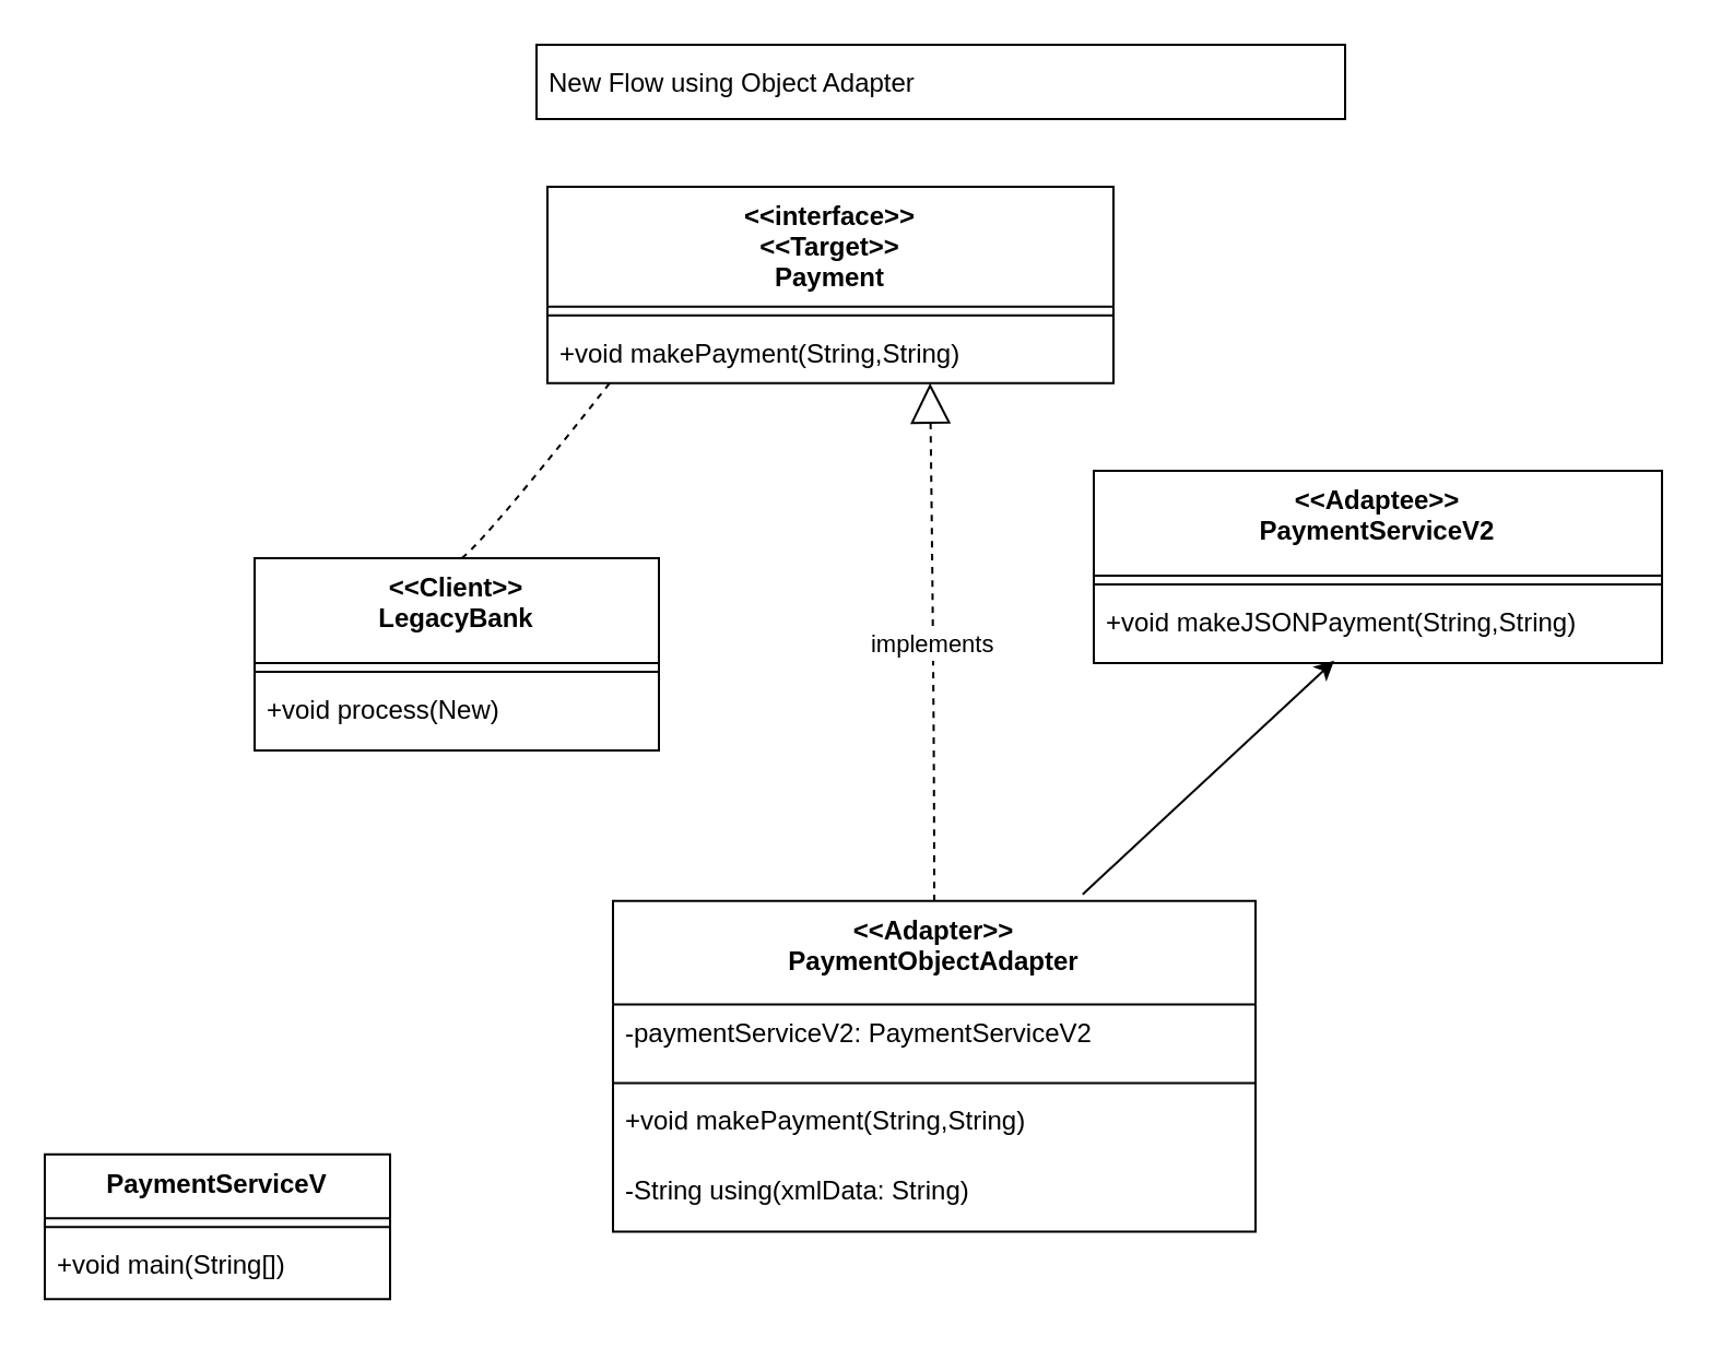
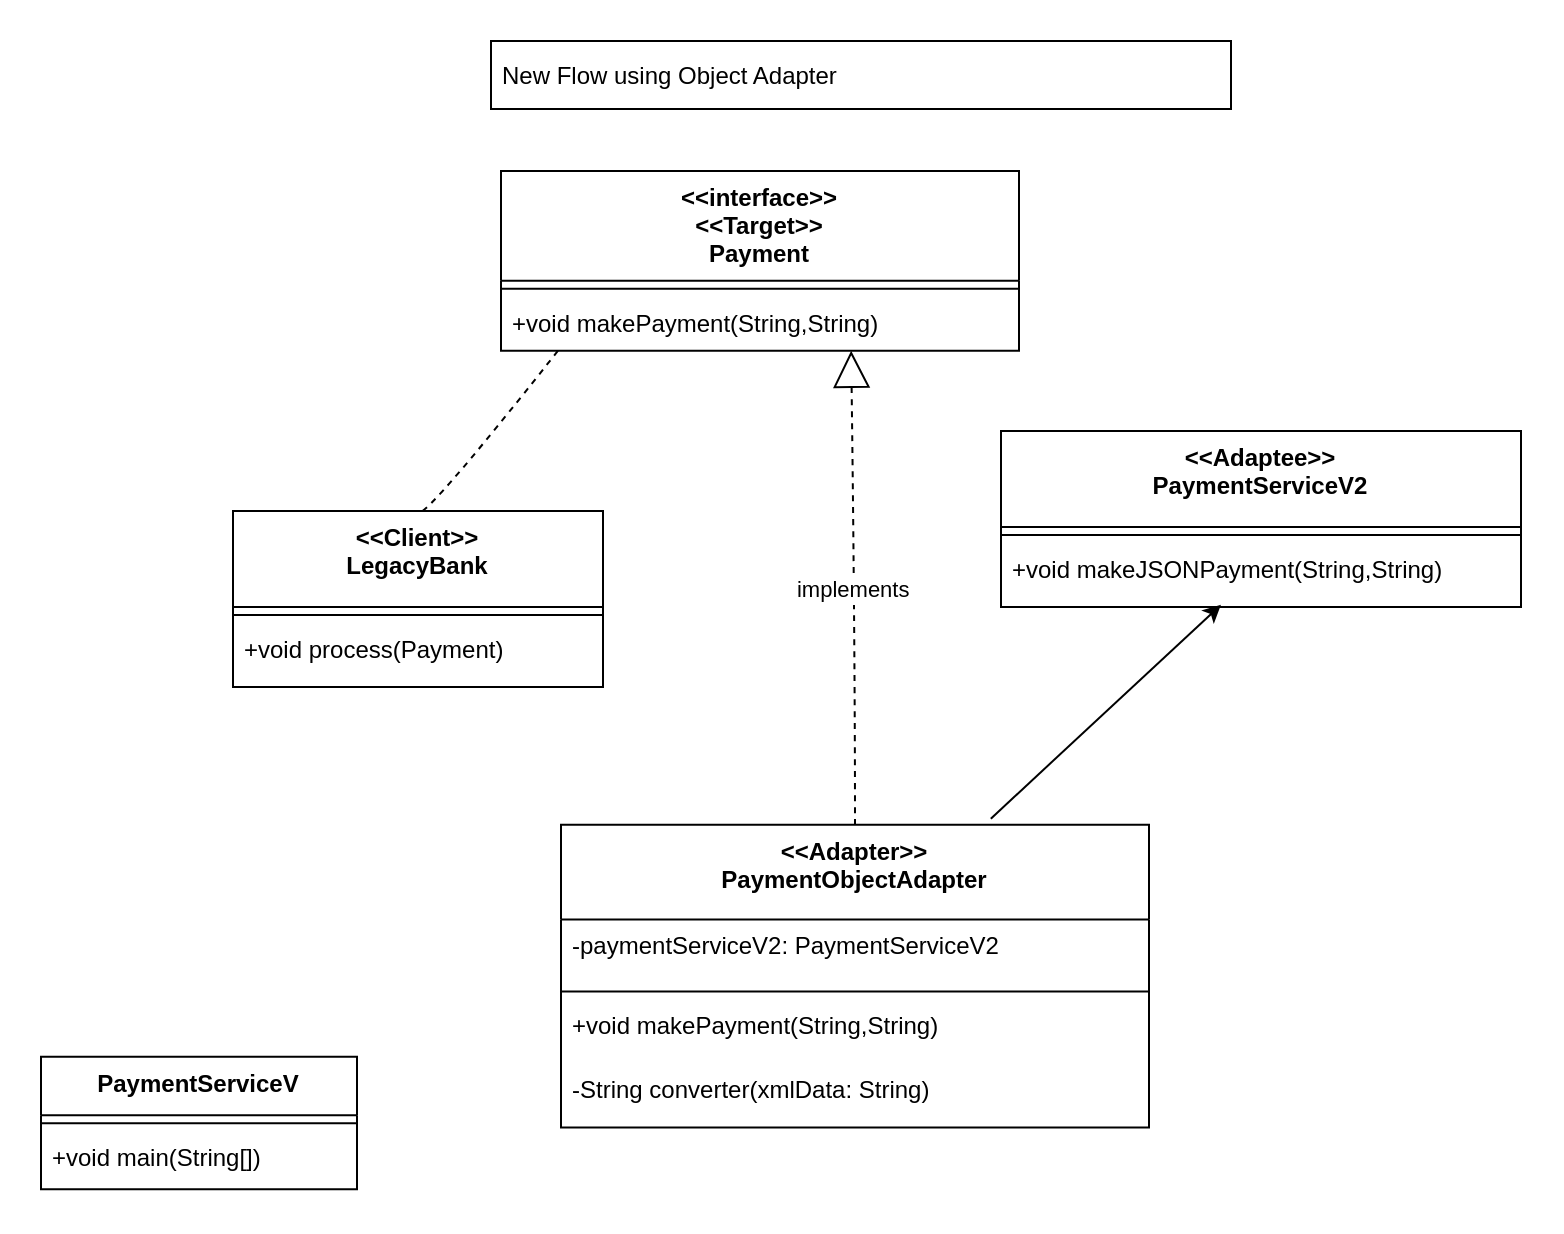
- <mxCell id="7" value="+void process(New)" style="text;strokeColor=none;fillColor=none;align=left;verticalAlign=top;spacingLeft=4;spacingRight=4;overflow=hidden;rotatable=0;points=[[0,0.5],[1,0.5]];portConstraint=eastwest;" parent="5" vertex="1"><mxGeometry y="56" width="185" height="32" as="geometry" /></mxCell>
+ <mxCell id="7" value="+void process(Payment)" style="text;strokeColor=none;fillColor=none;align=left;verticalAlign=top;spacingLeft=4;spacingRight=4;overflow=hidden;rotatable=0;points=[[0,0.5],[1,0.5]];portConstraint=eastwest;" parent="5" vertex="1"><mxGeometry y="56" width="185" height="32" as="geometry" /></mxCell>
- <mxCell id="18" value="-String using(xmlData: String)" style="text;strokeColor=none;fillColor=none;align=left;verticalAlign=top;spacingLeft=4;spacingRight=4;overflow=hidden;rotatable=0;points=[[0,0.5],[1,0.5]];portConstraint=eastwest;" parent="14" vertex="1"><mxGeometry y="119.333" width="294" height="32" as="geometry" /></mxCell>
+ <mxCell id="18" value="-String converter(xmlData: String)" style="text;strokeColor=none;fillColor=none;align=left;verticalAlign=top;spacingLeft=4;spacingRight=4;overflow=hidden;rotatable=0;points=[[0,0.5],[1,0.5]];portConstraint=eastwest;" parent="14" vertex="1"><mxGeometry y="119.333" width="294" height="32" as="geometry" /></mxCell>
